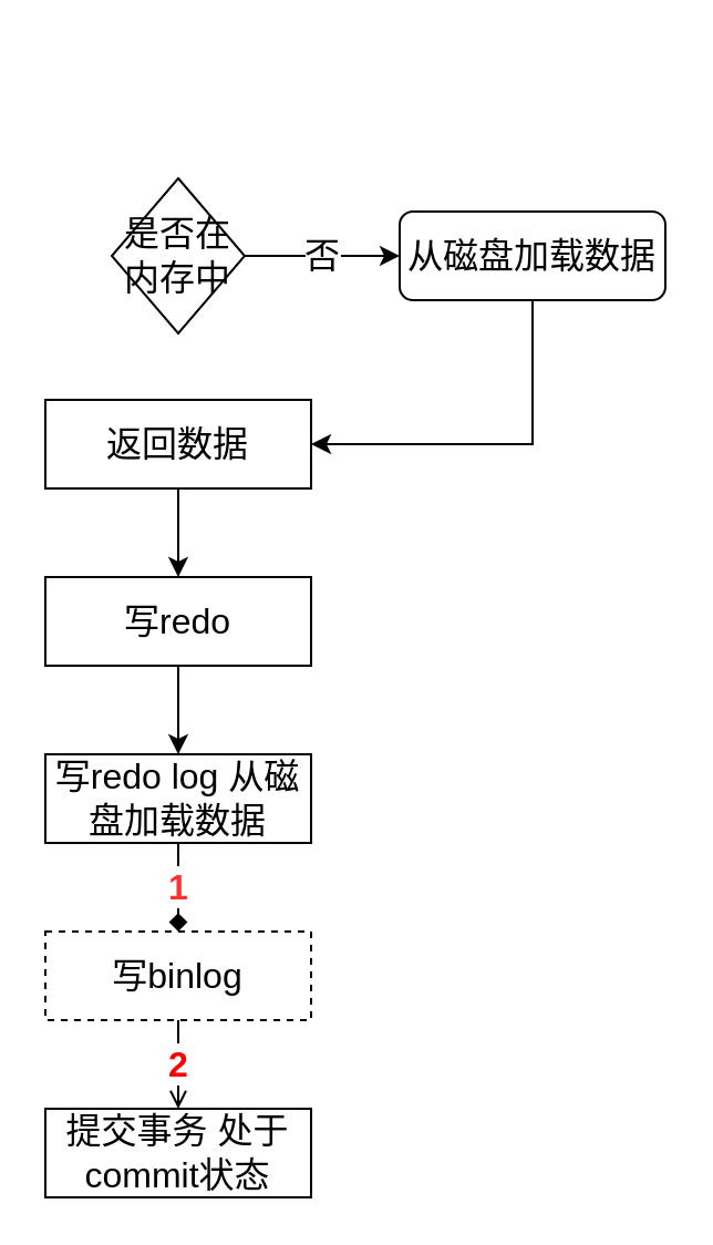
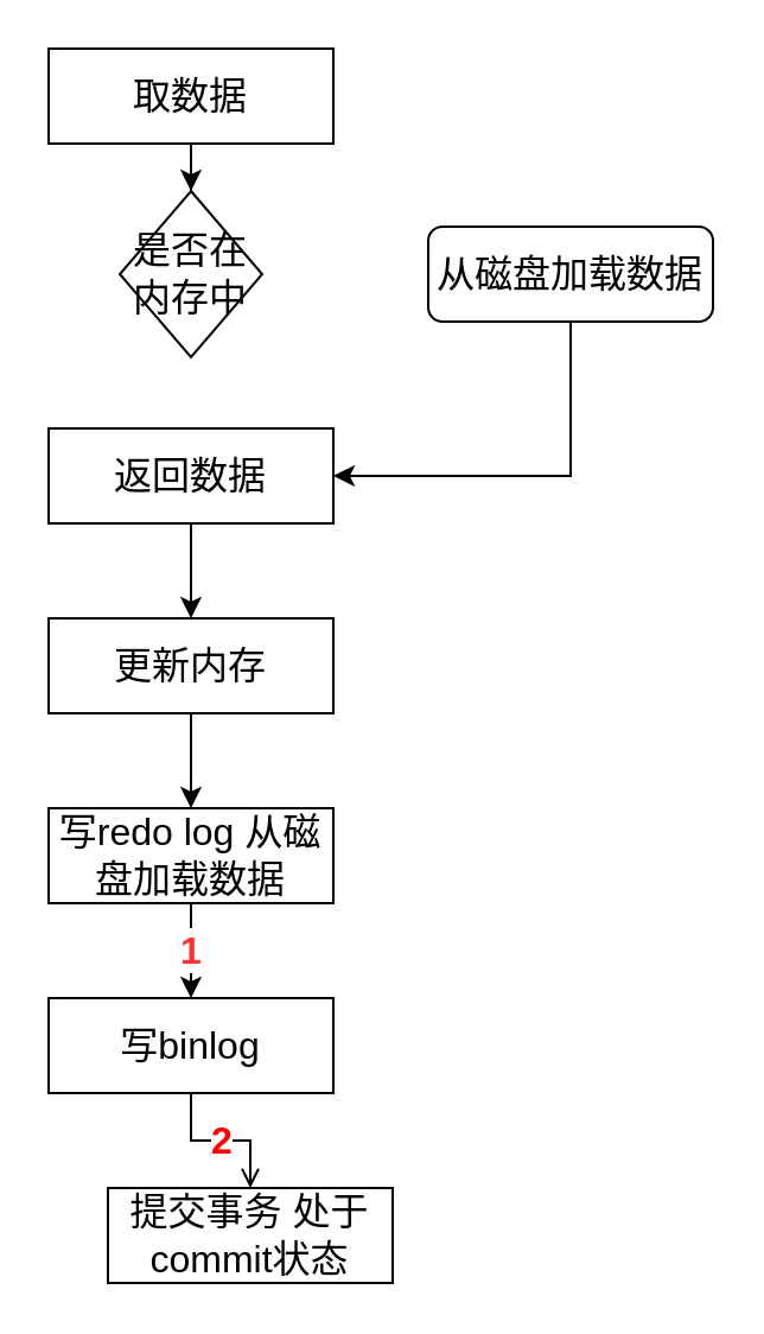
+ <mxCell id="3" value="&lt;font style=&quot;font-size: 16px&quot;&gt;取数据&lt;/font&gt;" style="rounded=0;whiteSpace=wrap;html=1;" vertex="1" parent="1"><mxGeometry x="20" y="20" width="120" height="40" as="geometry" /></mxCell>
+ <mxCell id="2" style="edgeStyle=orthogonalEdgeStyle;rounded=0;orthogonalLoop=1;jettySize=auto;html=1;" edge="1" parent="1" source="3" target="5"><mxGeometry relative="1" as="geometry" /></mxCell>
- <mxCell id="4" value="&lt;font style=&quot;font-size: 16px&quot;&gt;否&lt;/font&gt;" style="edgeStyle=orthogonalEdgeStyle;rounded=0;orthogonalLoop=1;jettySize=auto;html=1;" edge="1" parent="1" source="5" target="7"><mxGeometry relative="1" as="geometry" /></mxCell>
- <mxCell id="11" value="&lt;font style=&quot;font-size: 16px&quot;&gt;写redo&lt;/font&gt;" style="rounded=0;whiteSpace=wrap;html=1;" vertex="1" parent="1"><mxGeometry x="20" y="260" width="120" height="40" as="geometry" /></mxCell>
+ <mxCell id="11" value="&lt;font style=&quot;font-size: 16px&quot;&gt;更新内存&lt;/font&gt;" style="rounded=0;whiteSpace=wrap;html=1;" vertex="1" parent="1"><mxGeometry x="20" y="260" width="120" height="40" as="geometry" /></mxCell>
- <mxCell id="12" value="&lt;font style=&quot;font-size: 16px&quot; color=&quot;#ff3333&quot;&gt;&lt;b&gt;1&lt;/b&gt;&lt;/font&gt;" style="edgeStyle=orthogonalEdgeStyle;rounded=0;orthogonalLoop=1;jettySize=auto;html=1;endArrow=diamond;" edge="1" parent="1" source="13" target="15"><mxGeometry relative="1" as="geometry" /></mxCell>
+ <mxCell id="12" value="&lt;font style=&quot;font-size: 16px&quot; color=&quot;#ff3333&quot;&gt;&lt;b&gt;1&lt;/b&gt;&lt;/font&gt;" style="edgeStyle=orthogonalEdgeStyle;rounded=0;orthogonalLoop=1;jettySize=auto;html=1;" edge="1" parent="1" source="13" target="15"><mxGeometry relative="1" as="geometry" /></mxCell>
- <mxCell id="15" value="&lt;font style=&quot;font-size: 16px&quot;&gt;写binlog&lt;/font&gt;" style="rounded=0;whiteSpace=wrap;html=1;dashed=1;" vertex="1" parent="1"><mxGeometry x="20" y="420" width="120" height="40" as="geometry" /></mxCell>
+ <mxCell id="15" value="&lt;font style=&quot;font-size: 16px&quot;&gt;写binlog&lt;/font&gt;" style="rounded=0;whiteSpace=wrap;html=1;" vertex="1" parent="1"><mxGeometry x="20" y="420" width="120" height="40" as="geometry" /></mxCell>
- <mxCell id="16" value="&lt;font style=&quot;font-size: 16px&quot;&gt;提交事务 处于commit状态&lt;/font&gt;" style="rounded=0;whiteSpace=wrap;html=1;" vertex="1" parent="1"><mxGeometry x="20" y="500" width="120" height="40" as="geometry" /></mxCell>
+ <mxCell id="16" value="&lt;font style=&quot;font-size: 16px&quot;&gt;提交事务 处于commit状态&lt;/font&gt;" style="rounded=0;whiteSpace=wrap;html=1;" vertex="1" parent="1"><mxGeometry x="45" y="500" width="120" height="40" as="geometry" /></mxCell>
